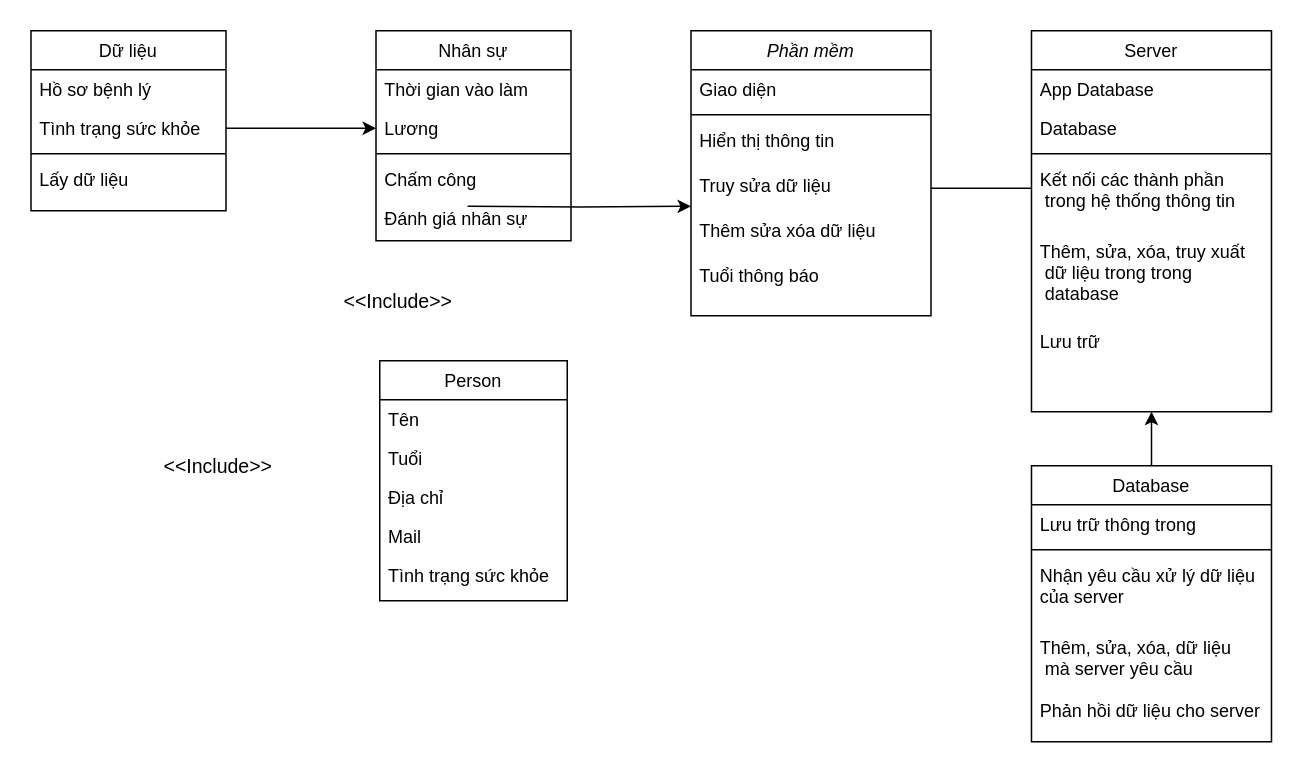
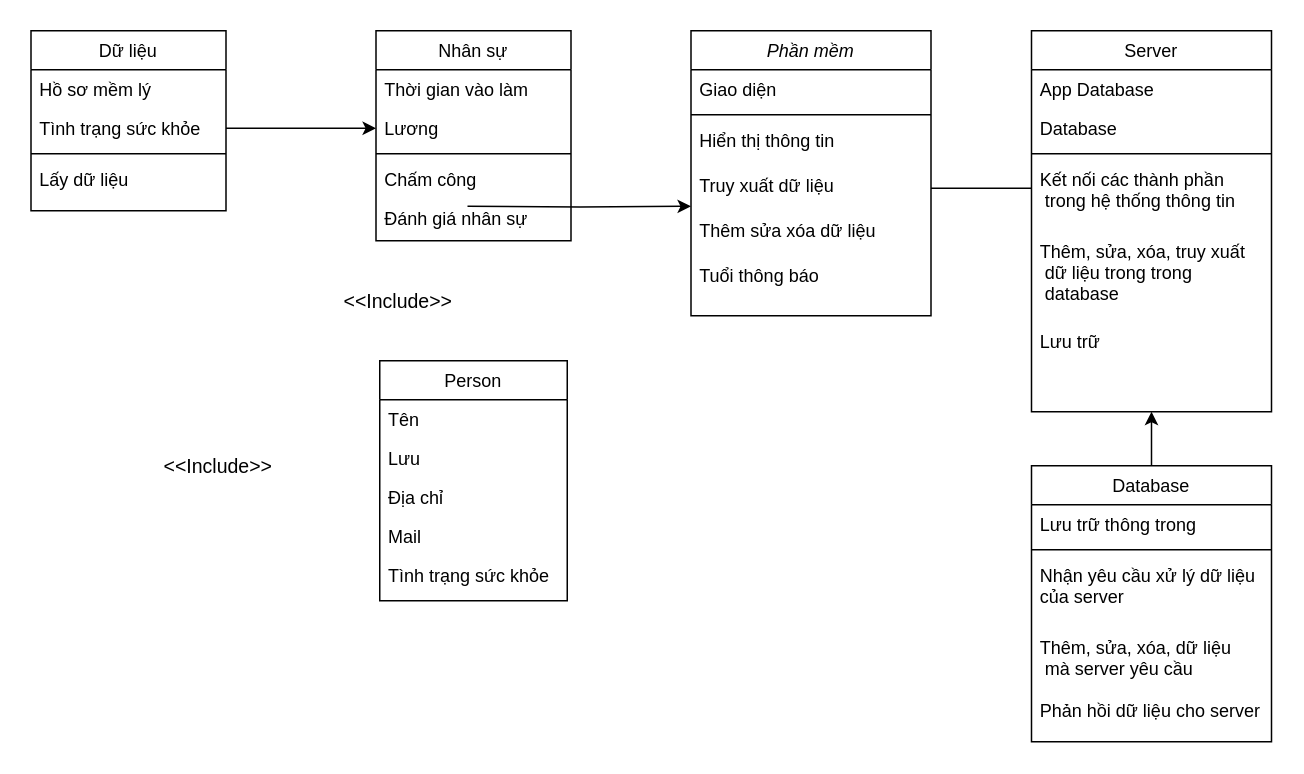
- <mxCell id="39" value="Hồ sơ bệnh lý" style="text;align=left;verticalAlign=top;spacingLeft=4;spacingRight=4;overflow=hidden;rotatable=0;points=[[0,0.5],[1,0.5]];portConstraint=eastwest;rounded=0;shadow=0;html=0;" vertex="1" parent="38"><mxGeometry y="26" width="130" height="26" as="geometry" /></mxCell>
+ <mxCell id="39" value="Hồ sơ mềm lý" style="text;align=left;verticalAlign=top;spacingLeft=4;spacingRight=4;overflow=hidden;rotatable=0;points=[[0,0.5],[1,0.5]];portConstraint=eastwest;rounded=0;shadow=0;html=0;" vertex="1" parent="38"><mxGeometry y="26" width="130" height="26" as="geometry" /></mxCell>
- <mxCell id="6" value="Truy sửa dữ liệu" style="text;align=left;verticalAlign=top;spacingLeft=4;spacingRight=4;overflow=hidden;rotatable=0;points=[[0,0.5],[1,0.5]];portConstraint=eastwest;" vertex="1" parent="2"><mxGeometry y="90" width="160" height="30" as="geometry" /></mxCell>
+ <mxCell id="6" value="Truy xuất dữ liệu" style="text;align=left;verticalAlign=top;spacingLeft=4;spacingRight=4;overflow=hidden;rotatable=0;points=[[0,0.5],[1,0.5]];portConstraint=eastwest;" vertex="1" parent="2"><mxGeometry y="90" width="160" height="30" as="geometry" /></mxCell>
- <mxCell id="24" value="Tuổi" style="text;align=left;verticalAlign=top;spacingLeft=4;spacingRight=4;overflow=hidden;rotatable=0;points=[[0,0.5],[1,0.5]];portConstraint=eastwest;rounded=0;shadow=0;html=0;" vertex="1" parent="22"><mxGeometry y="52" width="125" height="26" as="geometry" /></mxCell>
+ <mxCell id="24" value="Lưu" style="text;align=left;verticalAlign=top;spacingLeft=4;spacingRight=4;overflow=hidden;rotatable=0;points=[[0,0.5],[1,0.5]];portConstraint=eastwest;rounded=0;shadow=0;html=0;" vertex="1" parent="22"><mxGeometry y="52" width="125" height="26" as="geometry" /></mxCell>
